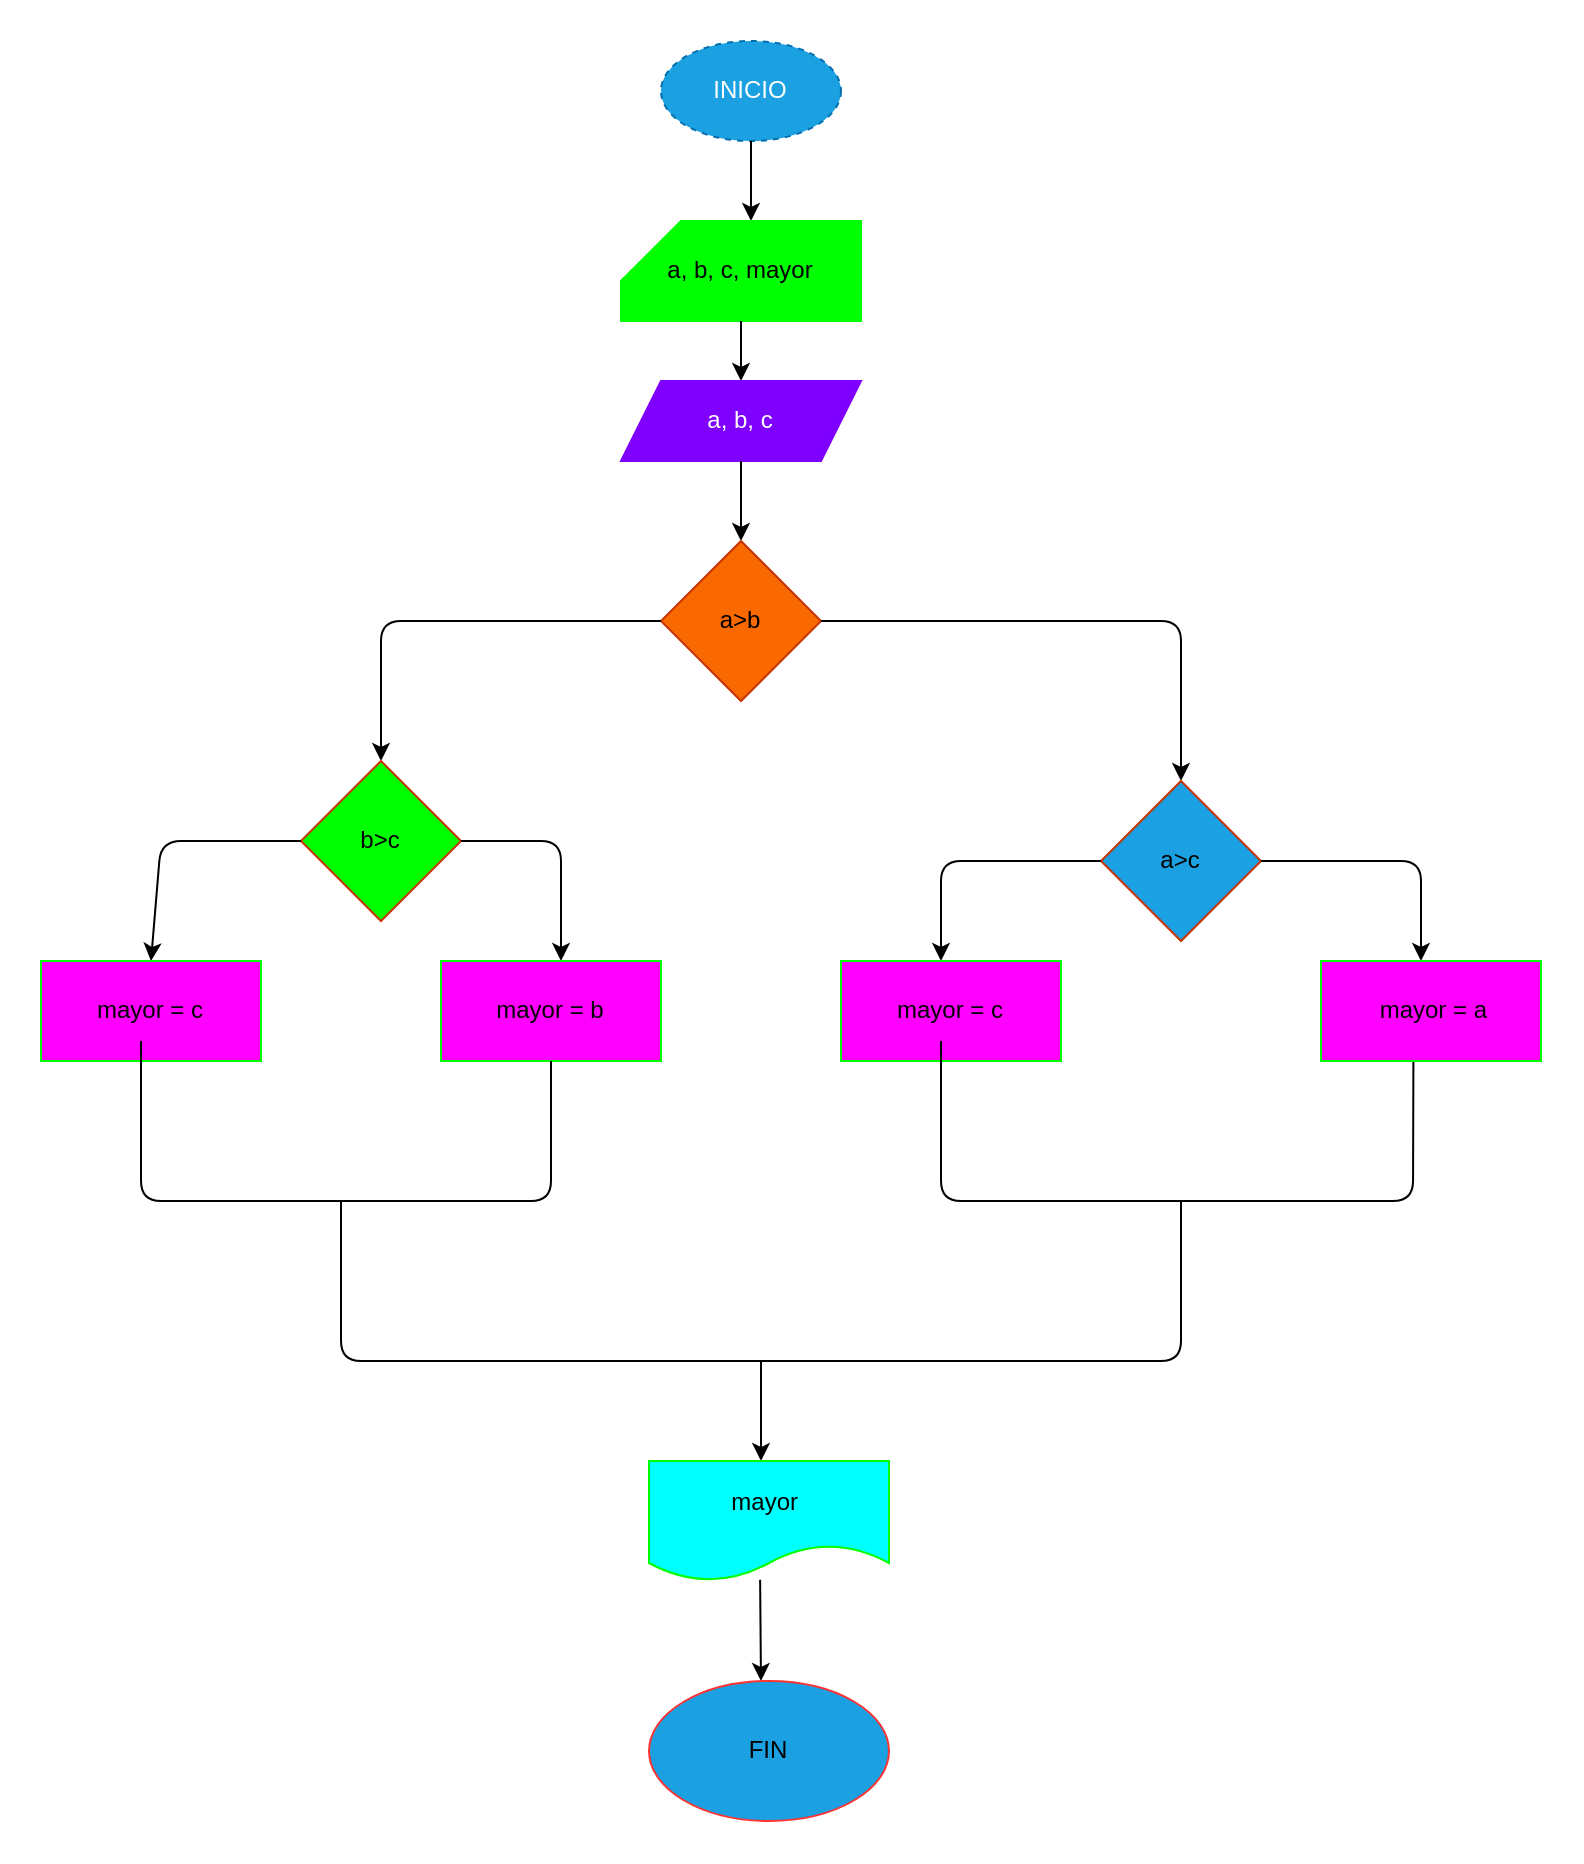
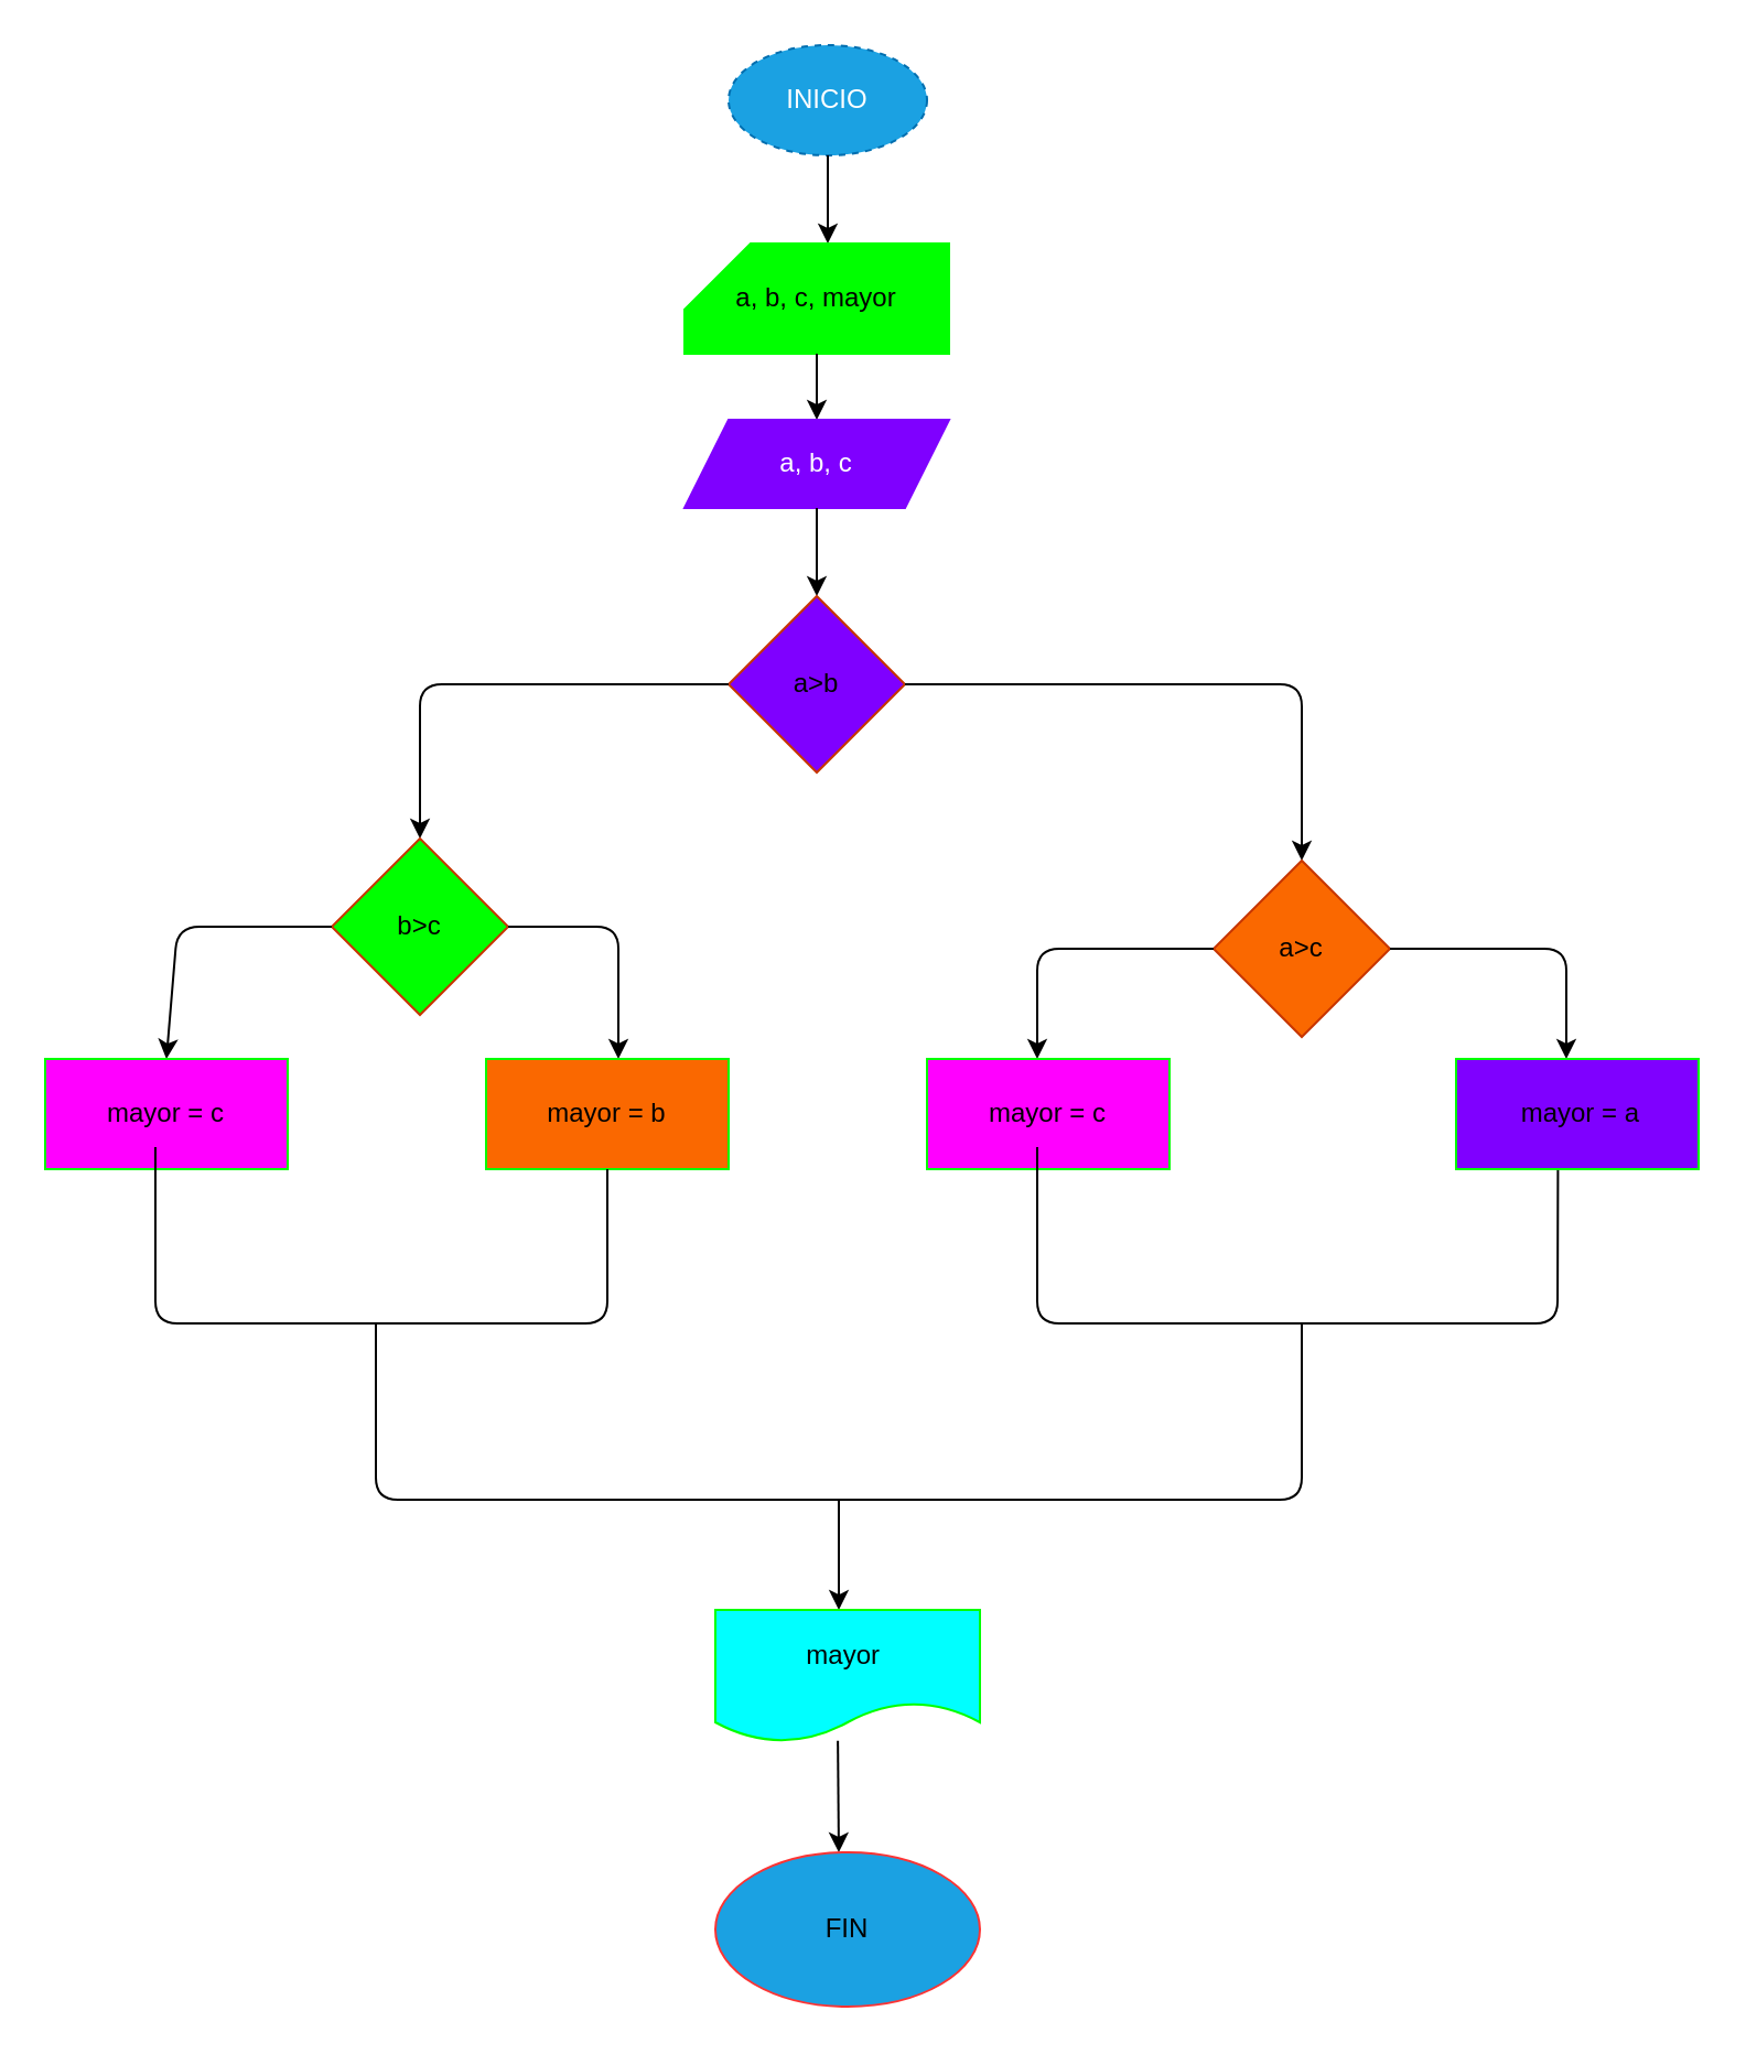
- <mxCell id="8" value="a&amp;gt;b" style="rhombus;whiteSpace=wrap;html=1;strokeColor=#C73500;fillColor=#fa6800;fontColor=#000000;" vertex="1" parent="1"><mxGeometry x="330" y="270" width="80" height="80" as="geometry" /></mxCell>
+ <mxCell id="8" value="a&amp;gt;b" style="rhombus;whiteSpace=wrap;html=1;strokeColor=#C73500;fillColor=#7f00ff;fontColor=#000000;" vertex="1" parent="1"><mxGeometry x="330" y="270" width="80" height="80" as="geometry" /></mxCell>
- <mxCell id="12" value="a&amp;gt;c" style="rhombus;whiteSpace=wrap;html=1;strokeColor=#C73500;fillColor=#1ba1e2;fontColor=#000000;" vertex="1" parent="1"><mxGeometry x="550" y="390" width="80" height="80" as="geometry" /></mxCell>
+ <mxCell id="12" value="a&amp;gt;c" style="rhombus;whiteSpace=wrap;html=1;strokeColor=#C73500;fillColor=#fa6800;fontColor=#000000;" vertex="1" parent="1"><mxGeometry x="550" y="390" width="80" height="80" as="geometry" /></mxCell>
- <mxCell id="16" value="mayor = b" style="rounded=0;whiteSpace=wrap;html=1;strokeColor=#00FF00;fillColor=#FF00FF;" vertex="1" parent="1"><mxGeometry x="220" y="480" width="110" height="50" as="geometry" /></mxCell>
+ <mxCell id="16" value="mayor = b" style="rounded=0;whiteSpace=wrap;html=1;strokeColor=#00FF00;fillColor=#fa6800;" vertex="1" parent="1"><mxGeometry x="220" y="480" width="110" height="50" as="geometry" /></mxCell>
- <mxCell id="21" value="&amp;nbsp;mayor = a" style="rounded=0;whiteSpace=wrap;html=1;strokeColor=#00FF00;fillColor=#FF00FF;" vertex="1" parent="1"><mxGeometry x="660" y="480" width="110" height="50" as="geometry" /></mxCell>
+ <mxCell id="21" value="&amp;nbsp;mayor = a" style="rounded=0;whiteSpace=wrap;html=1;strokeColor=#00FF00;fillColor=#7f00ff;" vertex="1" parent="1"><mxGeometry x="660" y="480" width="110" height="50" as="geometry" /></mxCell>
